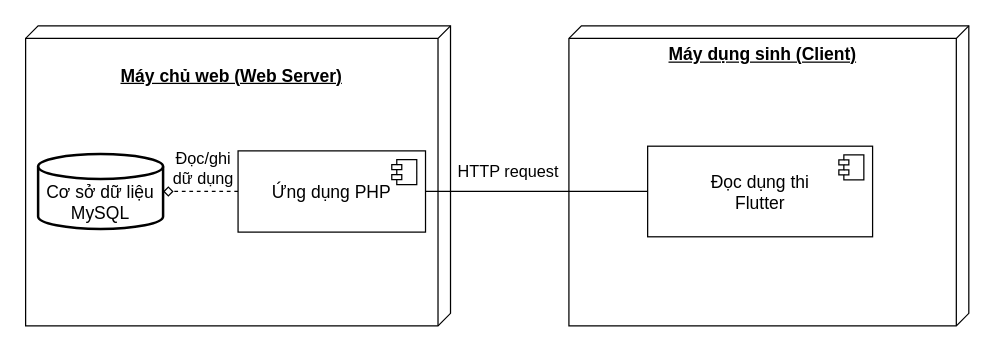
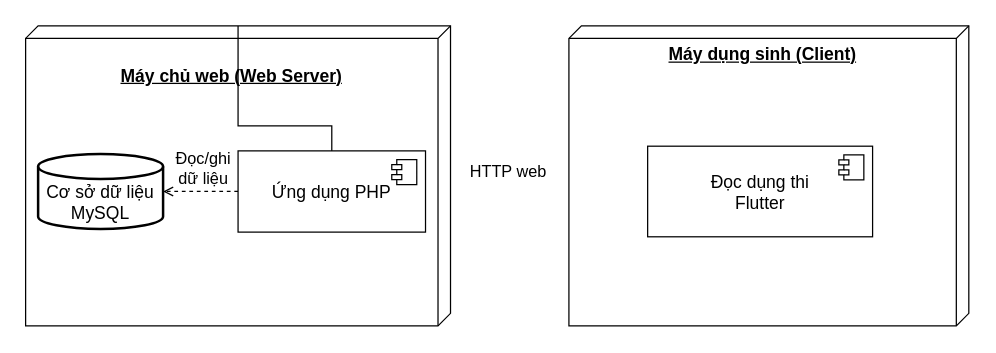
- <mxCell id="12" value="&lt;span style=&quot;font-size: 13px;&quot;&gt;Đọc/ghi&lt;br&gt;dữ dụng&lt;/span&gt;" style="text;html=1;align=center;verticalAlign=middle;resizable=0;points=[];autosize=1;strokeColor=none;fillColor=none;" parent="1" vertex="1"><mxGeometry x="127" y="114" width="70" height="40" as="geometry" /></mxCell>
+ <mxCell id="12" value="&lt;span style=&quot;font-size: 13px;&quot;&gt;Đọc/ghi&lt;br&gt;dữ liệu&lt;/span&gt;" style="text;html=1;align=center;verticalAlign=middle;resizable=0;points=[];autosize=1;strokeColor=none;fillColor=none;" parent="1" vertex="1"><mxGeometry x="127" y="114" width="70" height="40" as="geometry" /></mxCell>
- <mxCell id="4" value="&lt;font style=&quot;font-size: 13px;&quot;&gt;HTTP request&lt;/font&gt;" style="text;html=1;align=center;verticalAlign=middle;resizable=0;points=[];autosize=1;strokeColor=none;fillColor=none;" parent="1" vertex="1"><mxGeometry x="355.75" y="121.25" width="100" height="30" as="geometry" /></mxCell>
+ <mxCell id="4" value="&lt;font style=&quot;font-size: 13px;&quot;&gt;HTTP web&lt;/font&gt;" style="text;html=1;align=center;verticalAlign=middle;resizable=0;points=[];autosize=1;strokeColor=none;fillColor=none;" parent="1" vertex="1"><mxGeometry x="355.75" y="121.25" width="100" height="30" as="geometry" /></mxCell>
- <mxCell id="5" style="edgeStyle=orthogonalEdgeStyle;rounded=0;orthogonalLoop=1;jettySize=auto;html=1;endArrow=diamond;endFill=0;dashed=1;" parent="1" source="7" target="9" edge="1"><mxGeometry relative="1" as="geometry" /></mxCell>
+ <mxCell id="5" style="edgeStyle=orthogonalEdgeStyle;rounded=0;orthogonalLoop=1;jettySize=auto;html=1;endArrow=open;endFill=0;dashed=1;" parent="1" source="7" target="9" edge="1"><mxGeometry relative="1" as="geometry" /></mxCell>
- <mxCell id="6" style="edgeStyle=orthogonalEdgeStyle;rounded=0;orthogonalLoop=1;jettySize=auto;html=1;entryX=0;entryY=0.5;entryDx=0;entryDy=0;endArrow=none;startFill=0;" edge="1" parent="1" source="7" target="10"><mxGeometry relative="1" as="geometry" /></mxCell>
+ <mxCell id="6" style="edgeStyle=orthogonalEdgeStyle;rounded=0;orthogonalLoop=1;jettySize=auto;html=1;endArrow=none;startFill=0;" edge="1" parent="1" source="7" target="2"><mxGeometry relative="1" as="geometry" /></mxCell>
